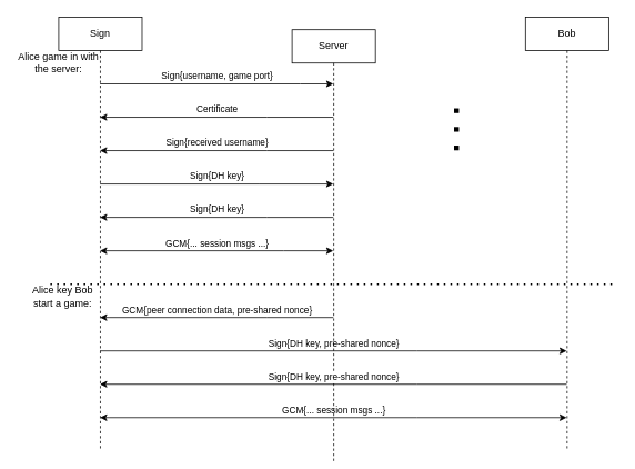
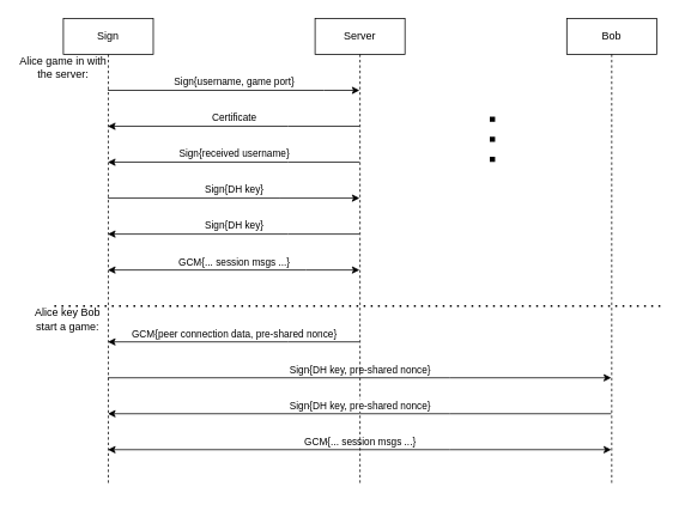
- <mxCell id="12" value="Server" style="shape=umlLifeline;perimeter=lifelinePerimeter;whiteSpace=wrap;html=1;container=1;collapsible=0;recursiveResize=0;outlineConnect=0;" vertex="1" parent="1"><mxGeometry x="350" y="35" width="100" height="520" as="geometry" /></mxCell>
+ <mxCell id="12" value="Server" style="shape=umlLifeline;perimeter=lifelinePerimeter;whiteSpace=wrap;html=1;container=1;collapsible=0;recursiveResize=0;outlineConnect=0;" vertex="1" parent="1"><mxGeometry x="350" width="100" height="520" as="geometry" y="20" /></mxCell>
